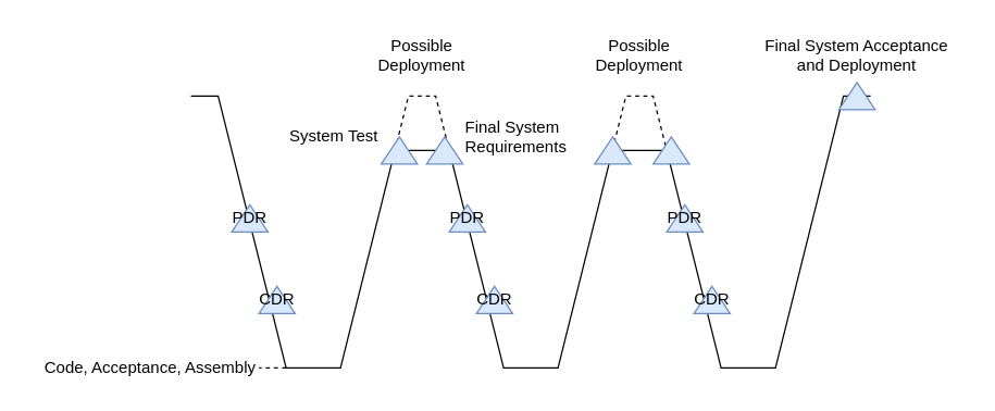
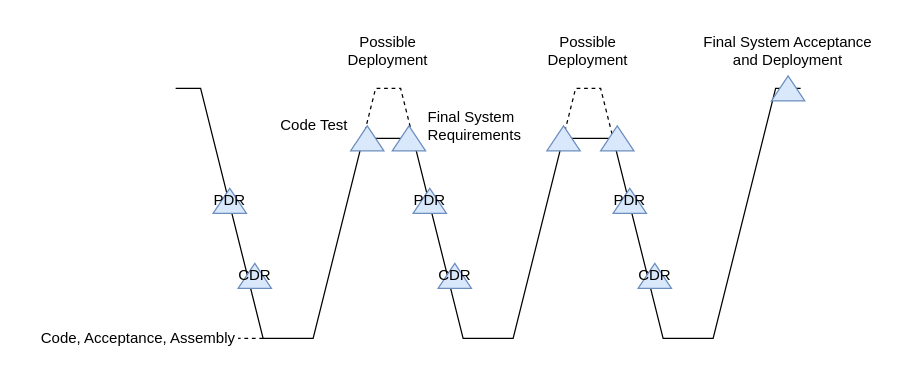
- <mxCell id="7" value="System Test" style="rounded=0;whiteSpace=wrap;html=1;strokeColor=none;fillColor=none;align=right;" vertex="1" parent="1"><mxGeometry x="200" y="90" width="80" height="20" as="geometry" /></mxCell>
+ <mxCell id="7" value="Code Test" style="rounded=0;whiteSpace=wrap;html=1;strokeColor=none;fillColor=none;align=right;" vertex="1" parent="1"><mxGeometry x="200" y="90" width="80" height="20" as="geometry" /></mxCell>
